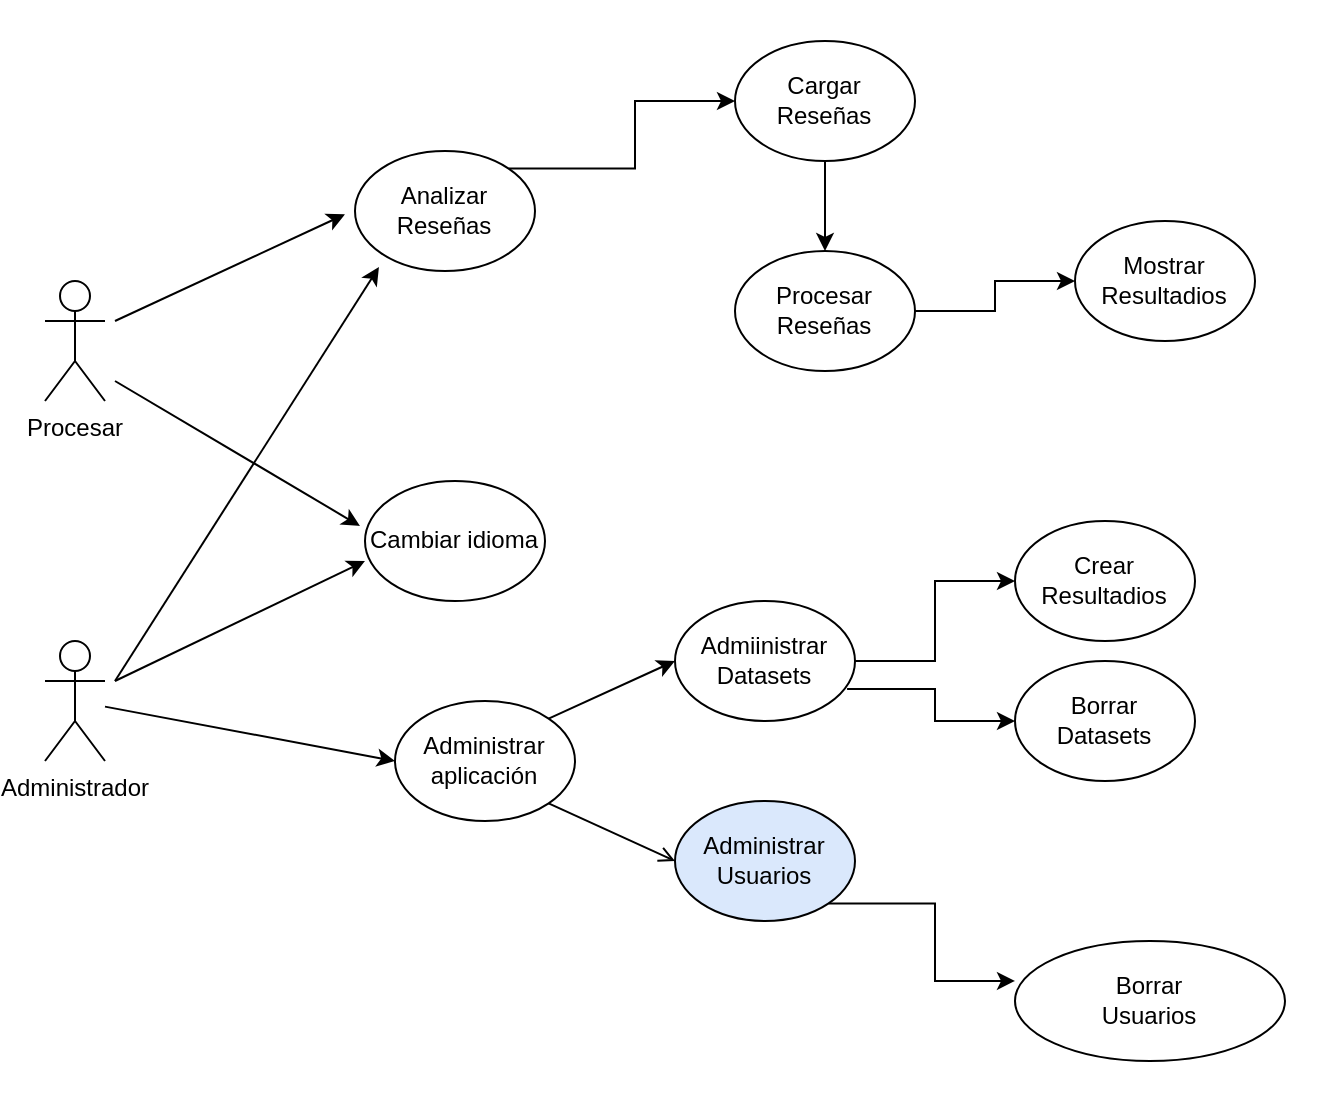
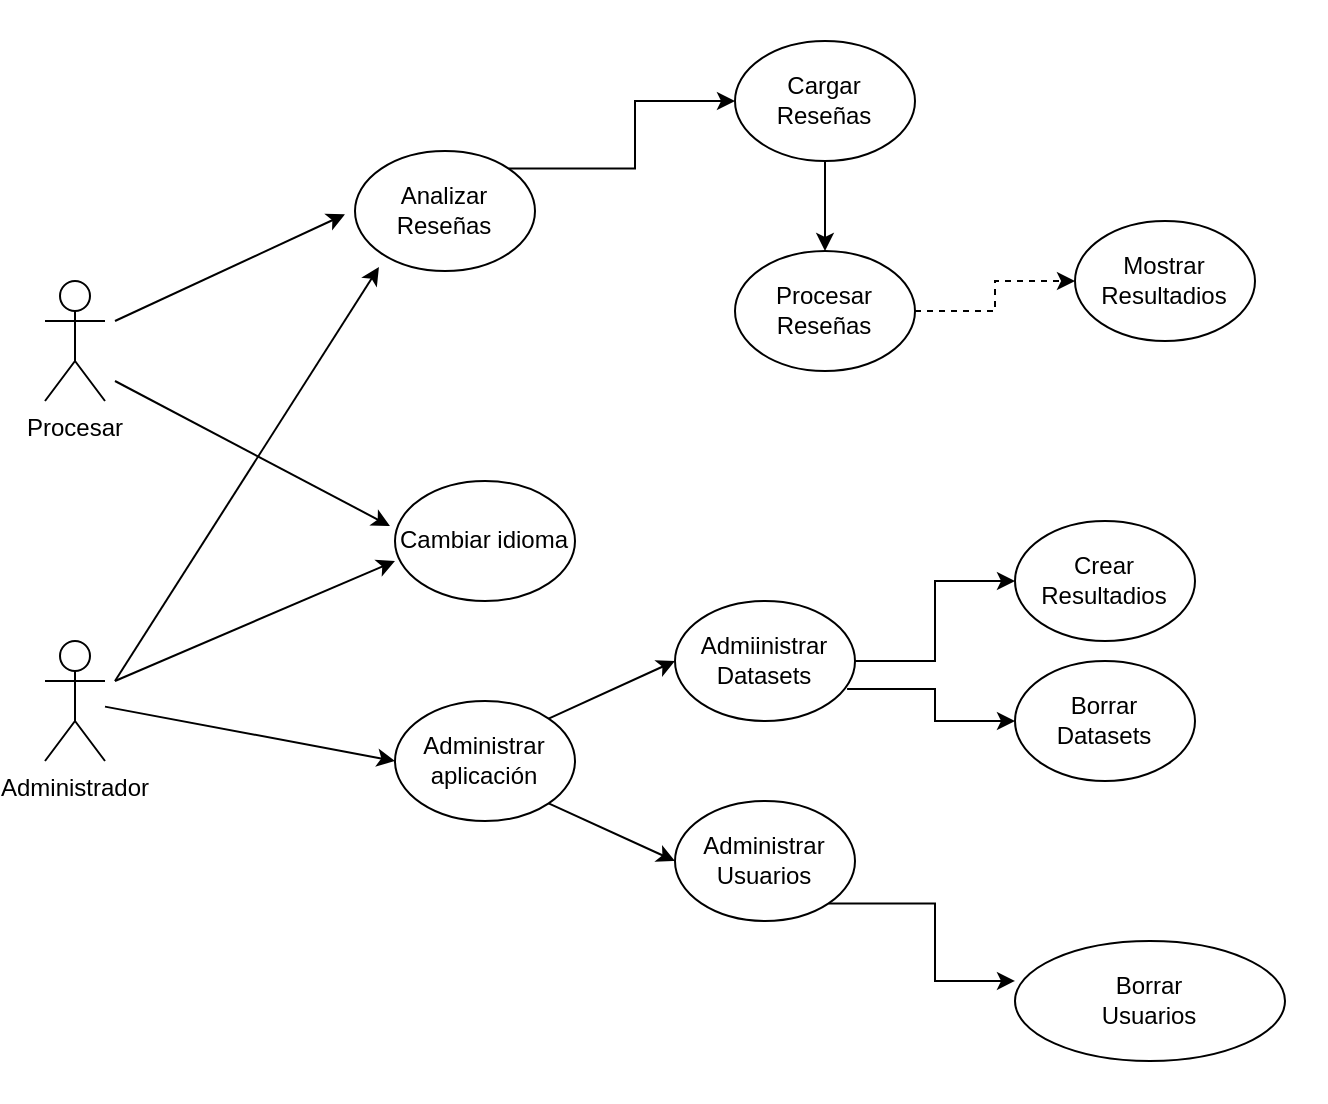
- <mxCell id="25" value="" style="edgeStyle=orthogonalEdgeStyle;rounded=0;orthogonalLoop=1;jettySize=auto;html=1;" edge="1" parent="1" source="26" target="27"><mxGeometry relative="1" as="geometry" /></mxCell>
+ <mxCell id="25" value="" style="edgeStyle=orthogonalEdgeStyle;rounded=0;orthogonalLoop=1;jettySize=auto;html=1;dashed=1;" edge="1" parent="1" source="26" target="27"><mxGeometry relative="1" as="geometry" /></mxCell>
- <mxCell id="6" value="Cambiar idioma" style="ellipse;whiteSpace=wrap;html=1;" parent="1" vertex="1"><mxGeometry x="180" y="240" width="90" height="60" as="geometry" /></mxCell>
+ <mxCell id="6" value="Cambiar idioma" style="ellipse;whiteSpace=wrap;html=1;" parent="1" vertex="1"><mxGeometry x="195" y="240" width="90" height="60" as="geometry" /></mxCell>
- <mxCell id="19" value="" style="endArrow=open;html=1;rounded=0;exitX=1;exitY=1;exitDx=0;exitDy=0;entryX=0;entryY=0.5;entryDx=0;entryDy=0;" parent="1" source="7" target="17" edge="1"><mxGeometry width="50" height="50" relative="1" as="geometry"><mxPoint x="282" y="369" as="sourcePoint" /><mxPoint x="345" y="340" as="targetPoint" /></mxGeometry></mxCell>
+ <mxCell id="19" value="" style="endArrow=classic;html=1;rounded=0;exitX=1;exitY=1;exitDx=0;exitDy=0;entryX=0;entryY=0.5;entryDx=0;entryDy=0;" parent="1" source="7" target="17" edge="1"><mxGeometry width="50" height="50" relative="1" as="geometry"><mxPoint x="282" y="369" as="sourcePoint" /><mxPoint x="345" y="340" as="targetPoint" /></mxGeometry></mxCell>
- <mxCell id="17" value="Administrar&lt;br&gt;Usuarios" style="ellipse;whiteSpace=wrap;html=1;fillColor=#dae8fc;" parent="1" vertex="1"><mxGeometry x="335" y="400" width="90" height="60" as="geometry" /></mxCell>
+ <mxCell id="17" value="Administrar&lt;br&gt;Usuarios" style="ellipse;whiteSpace=wrap;html=1;" parent="1" vertex="1"><mxGeometry x="335" y="400" width="90" height="60" as="geometry" /></mxCell>
